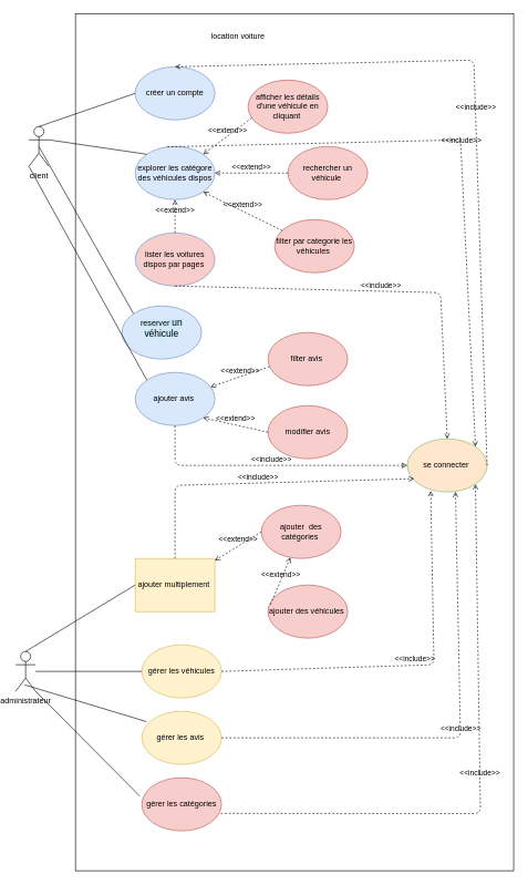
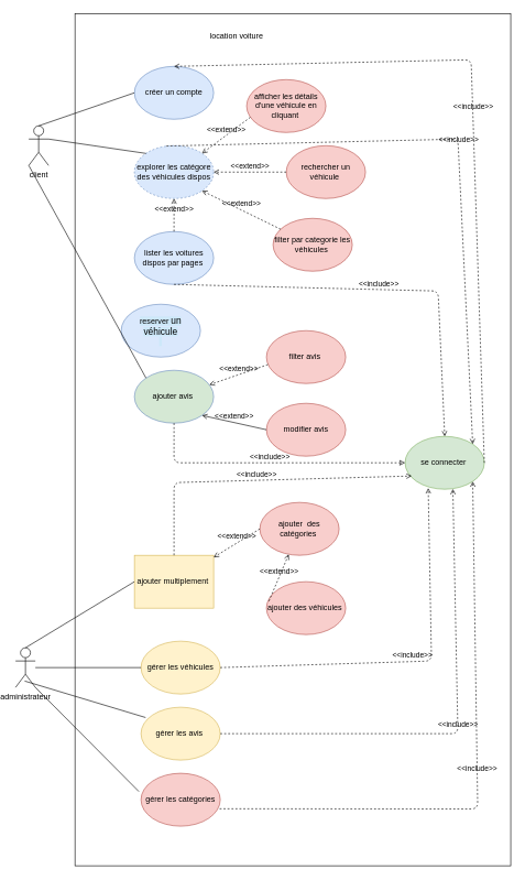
- <mxCell id="6" value="explorer les catégore des véhicules dispos" style="ellipse;whiteSpace=wrap;html=1;fillColor=#dae8fc;strokeColor=#6c8ebf;" vertex="1" parent="1"><mxGeometry x="200" y="220" width="120" height="80" as="geometry" /></mxCell>
+ <mxCell id="6" value="explorer les catégore des véhicules dispos" style="ellipse;whiteSpace=wrap;html=1;fillColor=#dae8fc;strokeColor=#6c8ebf;dashed=1;" vertex="1" parent="1"><mxGeometry x="200" y="220" width="120" height="80" as="geometry" /></mxCell>
- <mxCell id="22" value="" style="endArrow=none;html=1;exitX=0.5;exitY=0.5;exitDx=0;exitDy=0;exitPerimeter=0;entryX=0;entryY=0;entryDx=0;entryDy=0;" edge="1" parent="1" source="4" target="9"><mxGeometry width="50" height="50" relative="1" as="geometry"><mxPoint x="330" y="410" as="sourcePoint" /><mxPoint x="380" y="360" as="targetPoint" /></mxGeometry></mxCell>
- <mxCell id="12" value="lister les voitures dispos par pages&amp;nbsp;" style="ellipse;whiteSpace=wrap;html=1;fillColor=#f8cecc;strokeColor=#6c8ebf;" vertex="1" parent="1"><mxGeometry x="200" y="350" width="120" height="80" as="geometry" /></mxCell>
+ <mxCell id="12" value="lister les voitures dispos par pages&amp;nbsp;" style="ellipse;whiteSpace=wrap;html=1;fillColor=#dae8fc;strokeColor=#6c8ebf;" vertex="1" parent="1"><mxGeometry x="200" y="350" width="120" height="80" as="geometry" /></mxCell>
- <mxCell id="11" value="ajouter avis&amp;nbsp;" style="ellipse;whiteSpace=wrap;html=1;fillColor=#dae8fc;strokeColor=#6c8ebf;" vertex="1" parent="1"><mxGeometry x="200" y="560" width="120" height="80" as="geometry" /></mxCell>
+ <mxCell id="11" value="ajouter avis&amp;nbsp;" style="ellipse;whiteSpace=wrap;html=1;fillColor=#d5e8d4;strokeColor=#6c8ebf;" vertex="1" parent="1"><mxGeometry x="200" y="560" width="120" height="80" as="geometry" /></mxCell>
- <mxCell id="29" value="&amp;lt;&amp;lt;extend&amp;gt;&amp;gt;" style="html=1;verticalAlign=bottom;labelBackgroundColor=none;endArrow=open;endFill=0;dashed=1;entryX=1;entryY=1;entryDx=0;entryDy=0;exitX=0;exitY=0.5;exitDx=0;exitDy=0;" edge="1" parent="1" source="14" target="11"><mxGeometry width="160" relative="1" as="geometry"><mxPoint x="415.52" y="217.04" as="sourcePoint" /><mxPoint x="342.426" y="271.716" as="targetPoint" /></mxGeometry></mxCell>
+ <mxCell id="29" value="&amp;lt;&amp;lt;extend&amp;gt;&amp;gt;" style="html=1;verticalAlign=bottom;labelBackgroundColor=none;endArrow=open;endFill=0;dashed=0;entryX=1;entryY=1;entryDx=0;entryDy=0;exitX=0;exitY=0.5;exitDx=0;exitDy=0;" edge="1" parent="1" source="14" target="11"><mxGeometry width="160" relative="1" as="geometry"><mxPoint x="415.52" y="217.04" as="sourcePoint" /><mxPoint x="342.426" y="271.716" as="targetPoint" /></mxGeometry></mxCell>
- <mxCell id="38" value="se connecter&amp;nbsp;" style="ellipse;whiteSpace=wrap;html=1;fillColor=#ffe6cc;strokeColor=#82b366;" vertex="1" parent="1"><mxGeometry x="610" y="660" width="120" height="80" as="geometry" /></mxCell>
+ <mxCell id="38" value="se connecter&amp;nbsp;" style="ellipse;whiteSpace=wrap;html=1;fillColor=#d5e8d4;strokeColor=#82b366;" vertex="1" parent="1"><mxGeometry x="610" y="660" width="120" height="80" as="geometry" /></mxCell>
